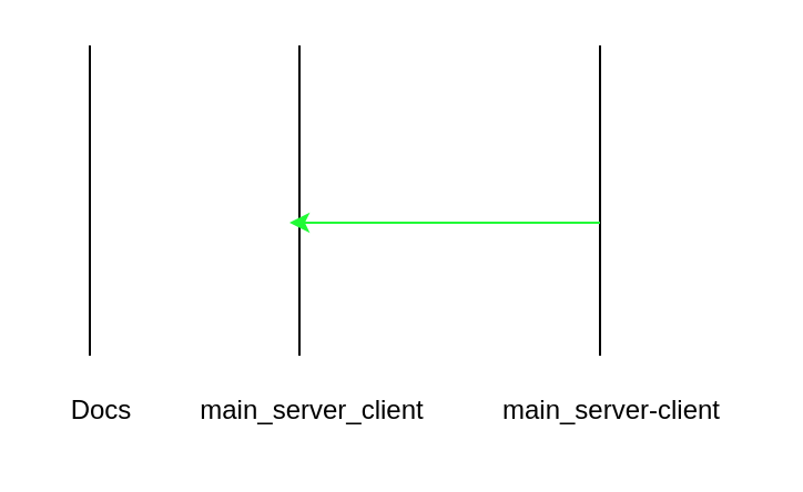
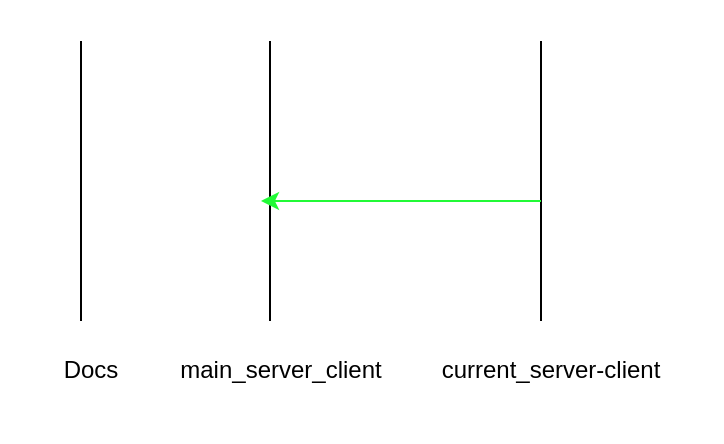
- <mxCell id="6" value="main_server-client" style="text;html=1;align=center;verticalAlign=middle;resizable=0;points=[];autosize=1;strokeColor=none;fillColor=none;" parent="1" vertex="1"><mxGeometry x="210" y="170" width="130" height="30" as="geometry" /></mxCell>
+ <mxCell id="6" value="current_server-client" style="text;html=1;align=center;verticalAlign=middle;resizable=0;points=[];autosize=1;strokeColor=none;fillColor=none;" parent="1" vertex="1"><mxGeometry x="210" y="170" width="130" height="30" as="geometry" /></mxCell>
